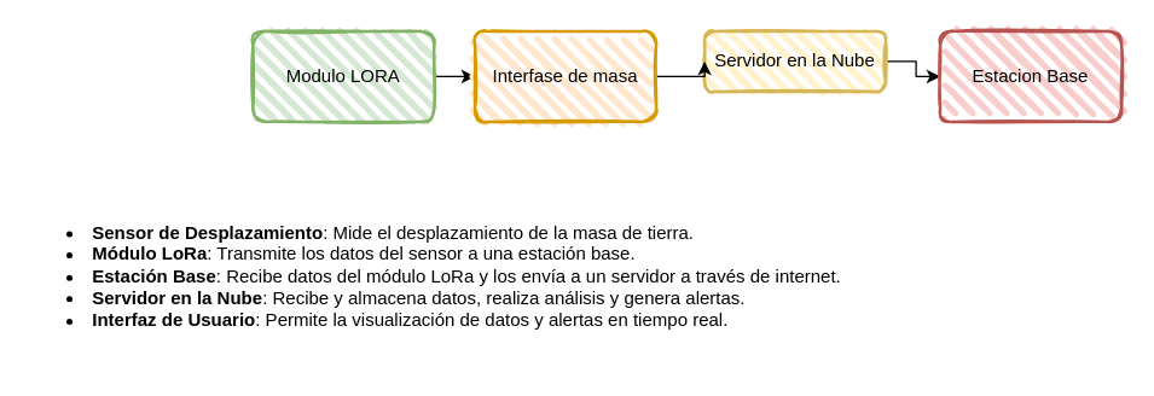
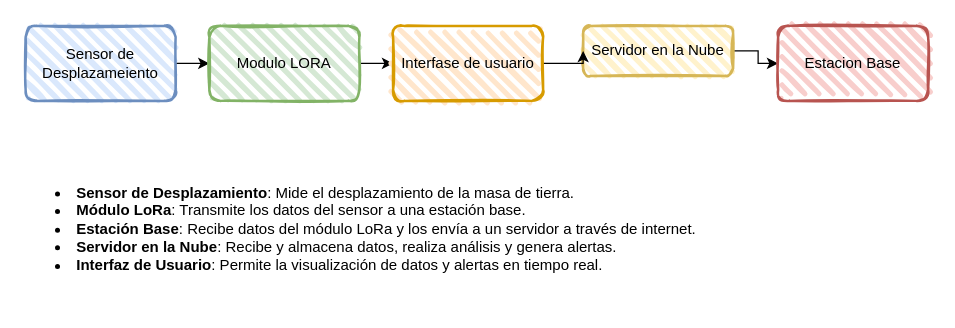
+ <mxCell id="3" value="Sensor de Desplazameiento" style="rounded=1;whiteSpace=wrap;html=1;strokeWidth=2;fillWeight=4;hachureGap=8;hachureAngle=45;fillColor=#dae8fc;sketch=1;labelBackgroundColor=none;labelBorderColor=none;textShadow=0;strokeColor=#6c8ebf;" parent="1" vertex="1"><mxGeometry x="20" y="20" width="120" height="60" as="geometry" /></mxCell>
+ <mxCell id="2" value="" style="edgeStyle=orthogonalEdgeStyle;rounded=0;orthogonalLoop=1;jettySize=auto;html=1;" parent="1" source="3" target="6" edge="1"><mxGeometry relative="1" as="geometry" /></mxCell>
- <mxCell id="11" value="Interfase de masa" style="rounded=1;whiteSpace=wrap;html=1;strokeWidth=2;fillWeight=4;hachureGap=8;hachureAngle=45;fillColor=#ffe6cc;sketch=1;strokeColor=#d79b00;direction=west;" parent="1" vertex="1"><mxGeometry x="314" y="20" width="120" height="60" as="geometry" /></mxCell>
+ <mxCell id="11" value="Interfase de usuario" style="rounded=1;whiteSpace=wrap;html=1;strokeWidth=2;fillWeight=4;hachureGap=8;hachureAngle=45;fillColor=#ffe6cc;sketch=1;strokeColor=#d79b00;direction=west;" parent="1" vertex="1"><mxGeometry x="314" y="20" width="120" height="60" as="geometry" /></mxCell>
